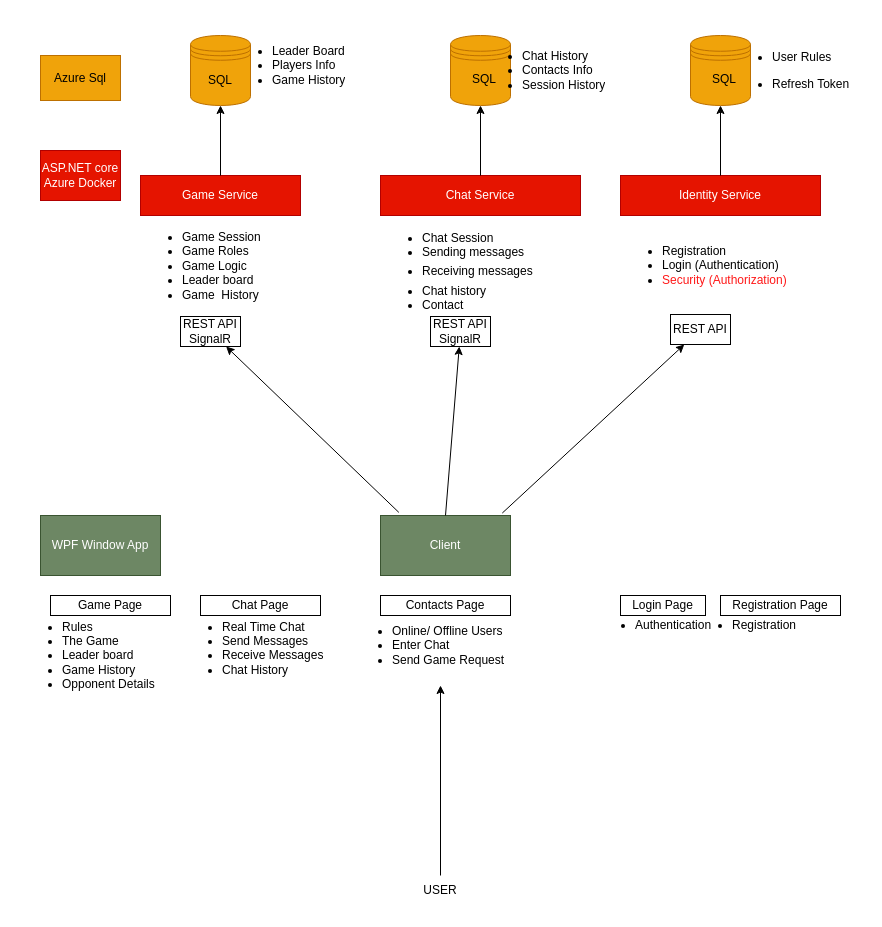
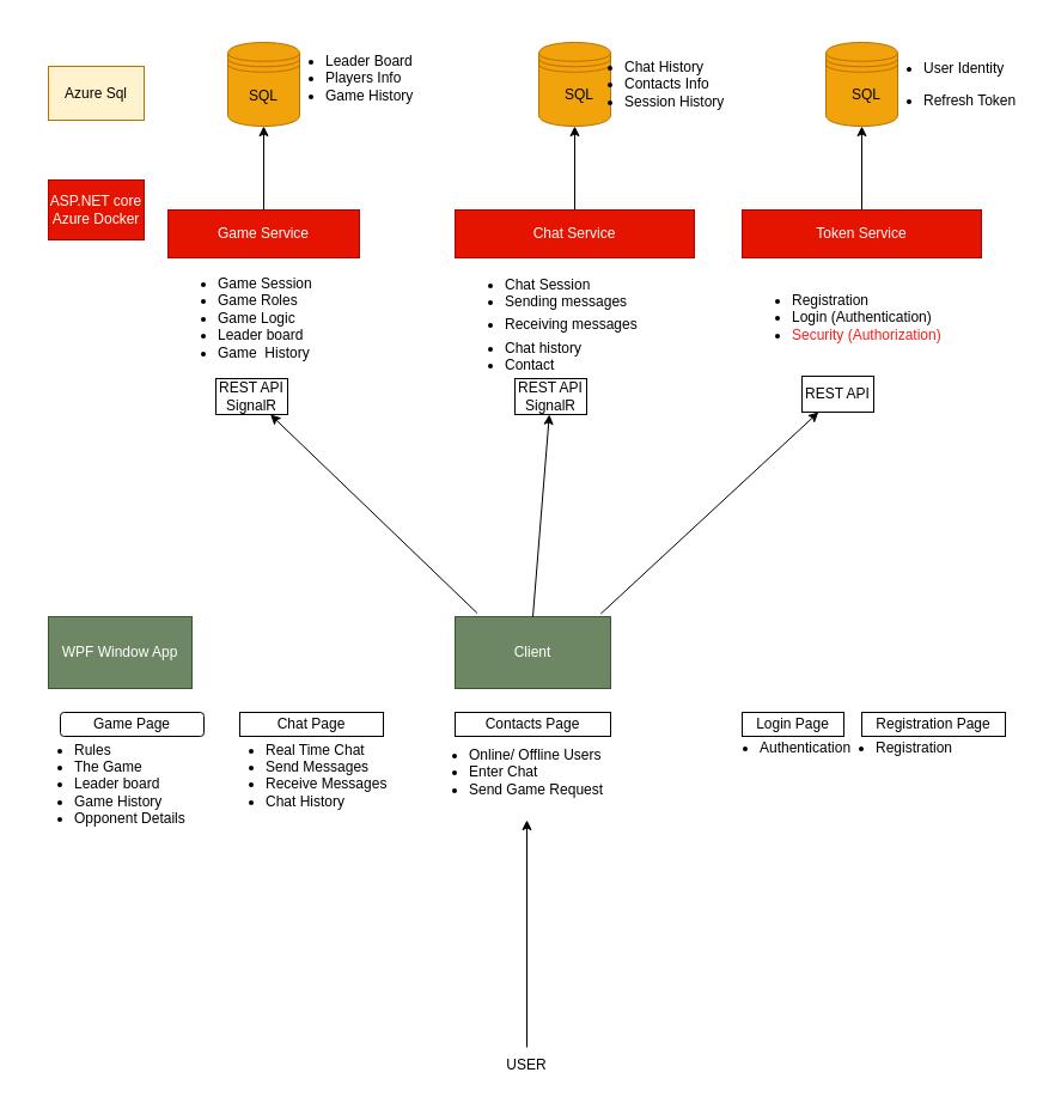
- <mxCell id="17" value="&lt;ul&gt;&lt;li&gt;User Rules&lt;br&gt;&lt;/li&gt;&lt;/ul&gt;&lt;ul&gt;&lt;li&gt;Refresh Token&lt;br&gt;&lt;/li&gt;&lt;/ul&gt;" style="text;strokeColor=none;fillColor=none;html=1;whiteSpace=wrap;verticalAlign=middle;overflow=hidden;fontColor=#000000;" parent="1" vertex="1"><mxGeometry x="730" y="20" width="130" height="100" as="geometry" /></mxCell>
+ <mxCell id="17" value="&lt;ul&gt;&lt;li&gt;User Identity&lt;br&gt;&lt;/li&gt;&lt;/ul&gt;&lt;ul&gt;&lt;li&gt;Refresh Token&lt;br&gt;&lt;/li&gt;&lt;/ul&gt;" style="text;strokeColor=none;fillColor=none;html=1;whiteSpace=wrap;verticalAlign=middle;overflow=hidden;fontColor=#000000;" parent="1" vertex="1"><mxGeometry x="730" y="20" width="130" height="100" as="geometry" /></mxCell>
- <mxCell id="41" value="Azure Sql" style="rounded=0;whiteSpace=wrap;html=1;fontColor=#000000;strokeColor=#BD7000;fillColor=#f0a30a;" parent="1" vertex="1"><mxGeometry x="40" y="55" width="80" height="45" as="geometry" /></mxCell>
+ <mxCell id="41" value="Azure Sql" style="rounded=0;whiteSpace=wrap;html=1;fontColor=#000000;strokeColor=#BD7000;fillColor=#fff2cc;" parent="1" vertex="1"><mxGeometry x="40" y="55" width="80" height="45" as="geometry" /></mxCell>
- <mxCell id="3" value="Identity Service" style="text;html=1;align=center;verticalAlign=middle;whiteSpace=wrap;rounded=0;fontColor=#FFFFFF;" parent="1" vertex="1"><mxGeometry x="630" y="180" width="180" height="30" as="geometry" /></mxCell>
+ <mxCell id="3" value="Token Service" style="text;html=1;align=center;verticalAlign=middle;whiteSpace=wrap;rounded=0;fontColor=#FFFFFF;" parent="1" vertex="1"><mxGeometry x="630" y="180" width="180" height="30" as="geometry" /></mxCell>
- <mxCell id="39" value="Game Page" style="rounded=0;whiteSpace=wrap;html=1;fontColor=#000000;strokeColor=default;fillColor=none;" parent="1" vertex="1"><mxGeometry x="50" y="595" width="120" height="20" as="geometry" /></mxCell>
+ <mxCell id="39" value="Game Page" style="whiteSpace=wrap;html=1;fontColor=#000000;strokeColor=default;fillColor=none;rounded=1;" parent="1" vertex="1"><mxGeometry x="50" y="595" width="120" height="20" as="geometry" /></mxCell>
